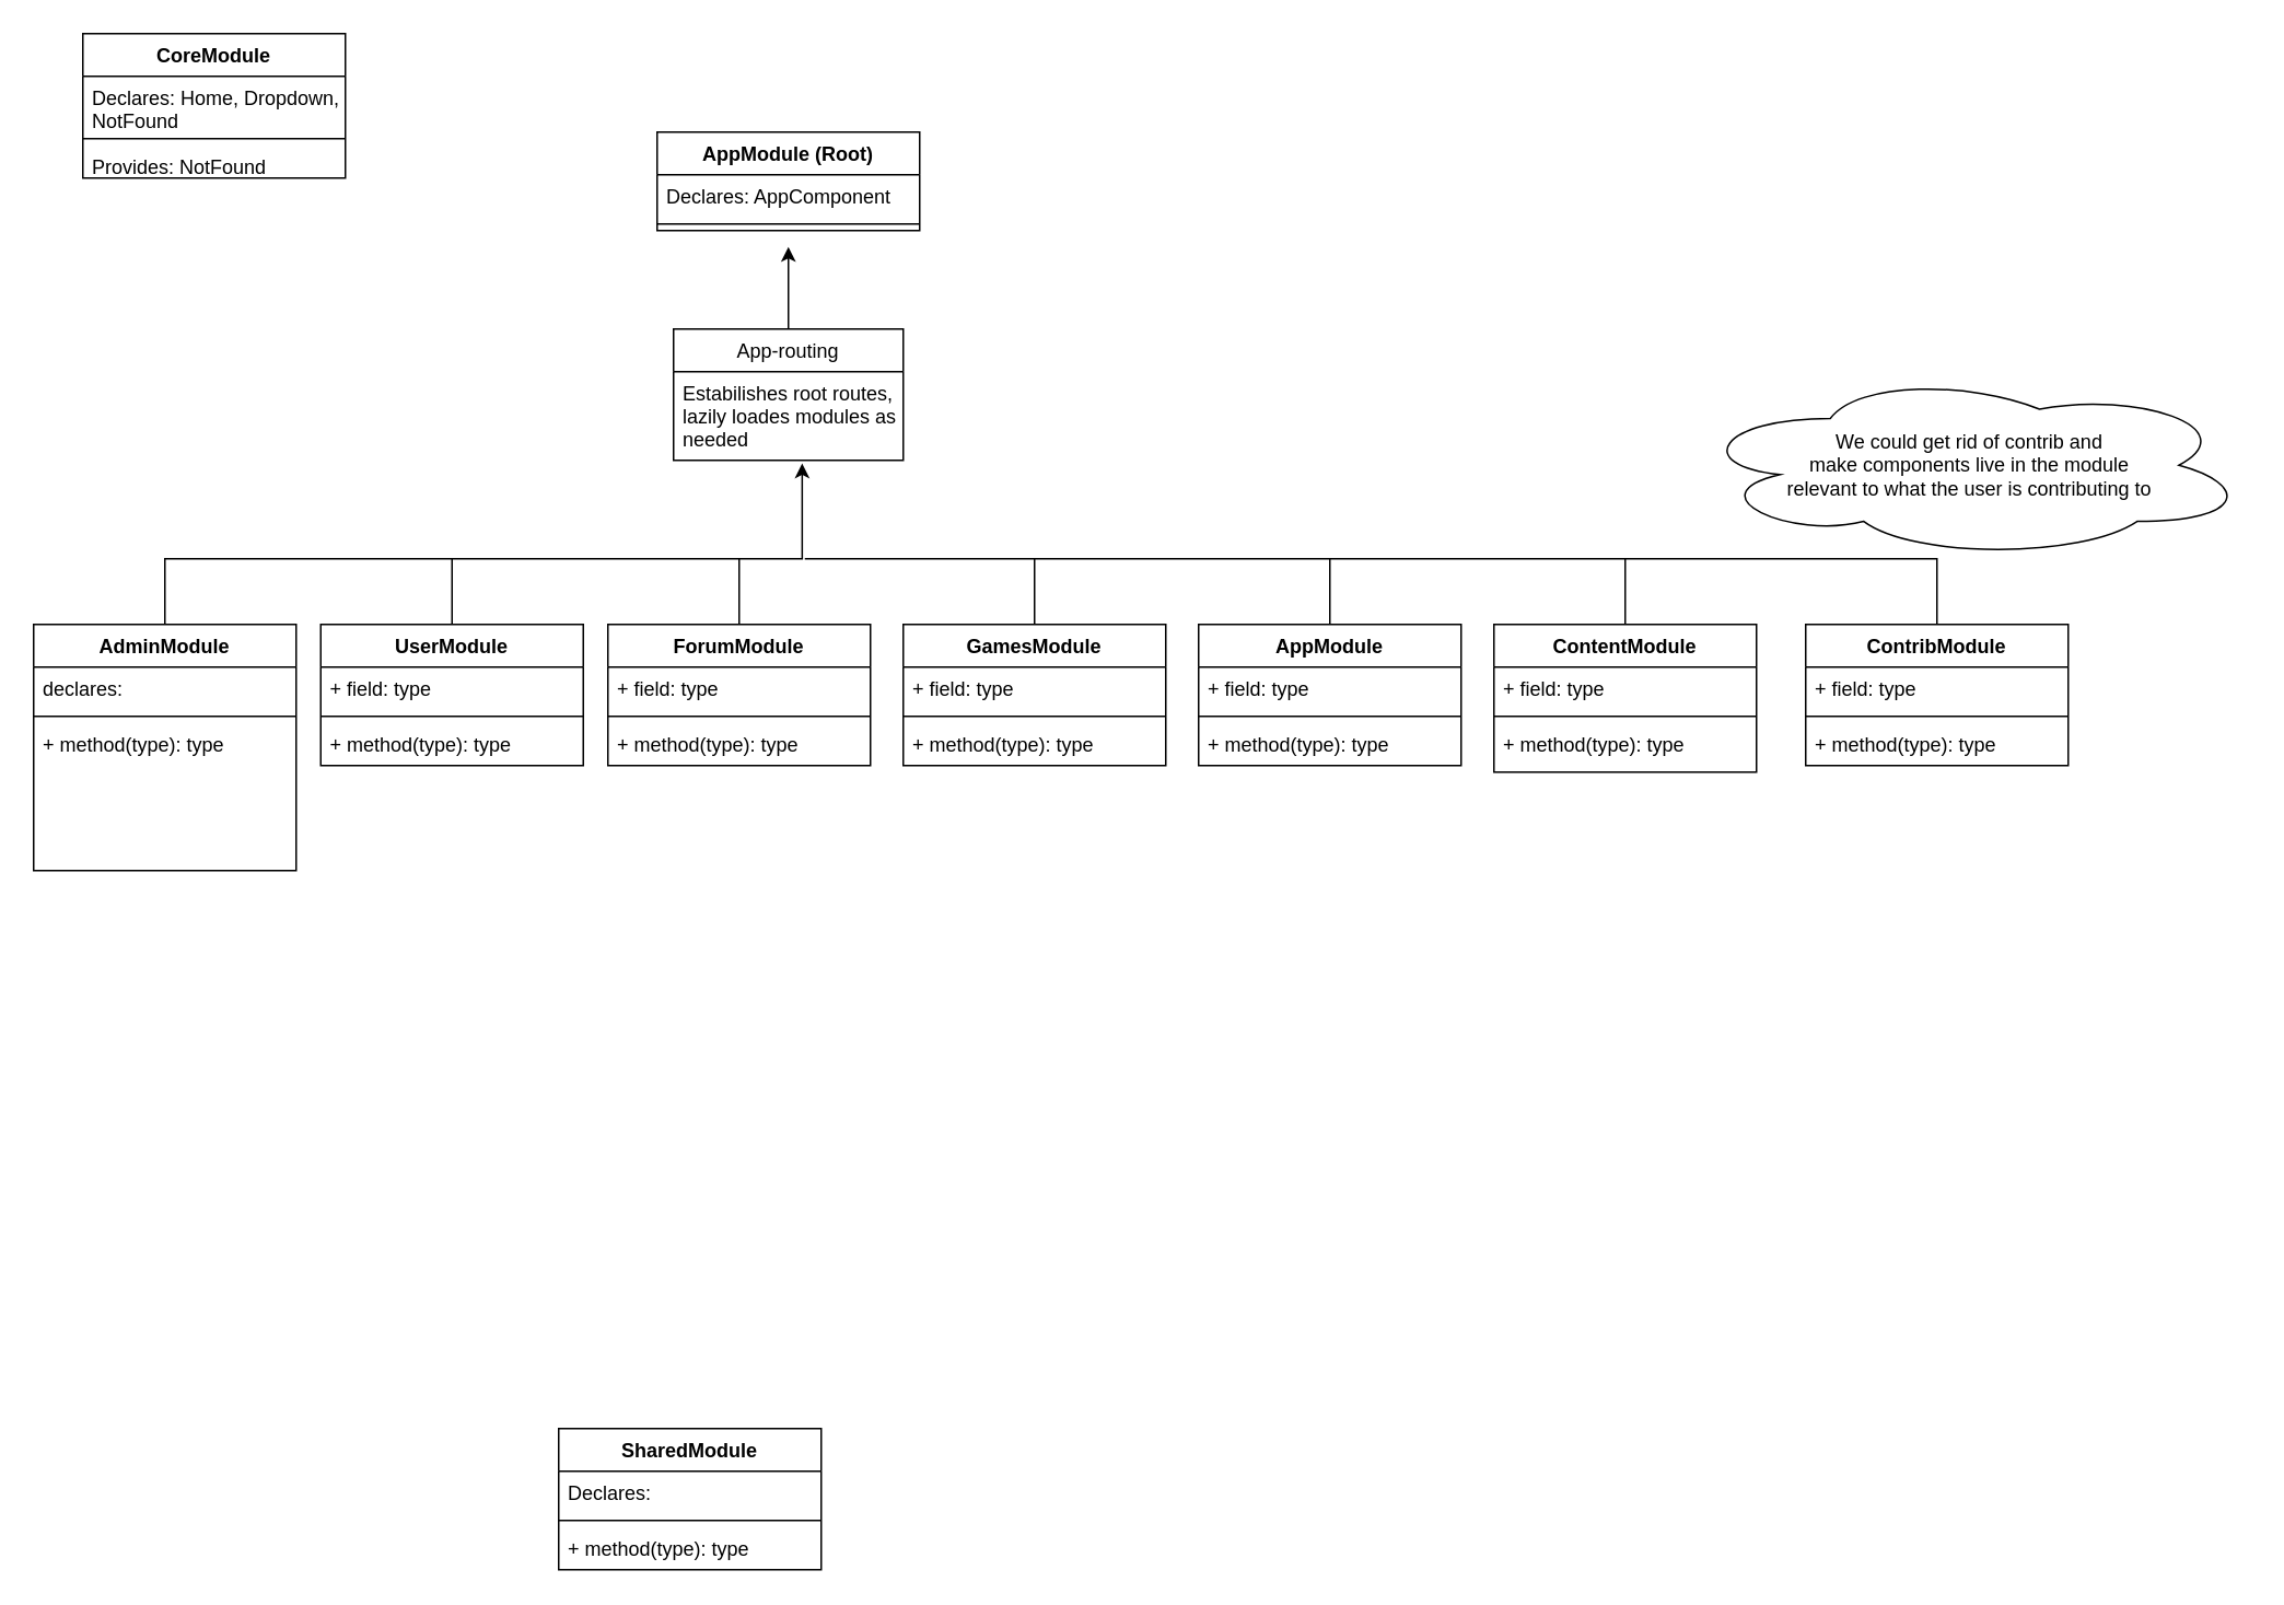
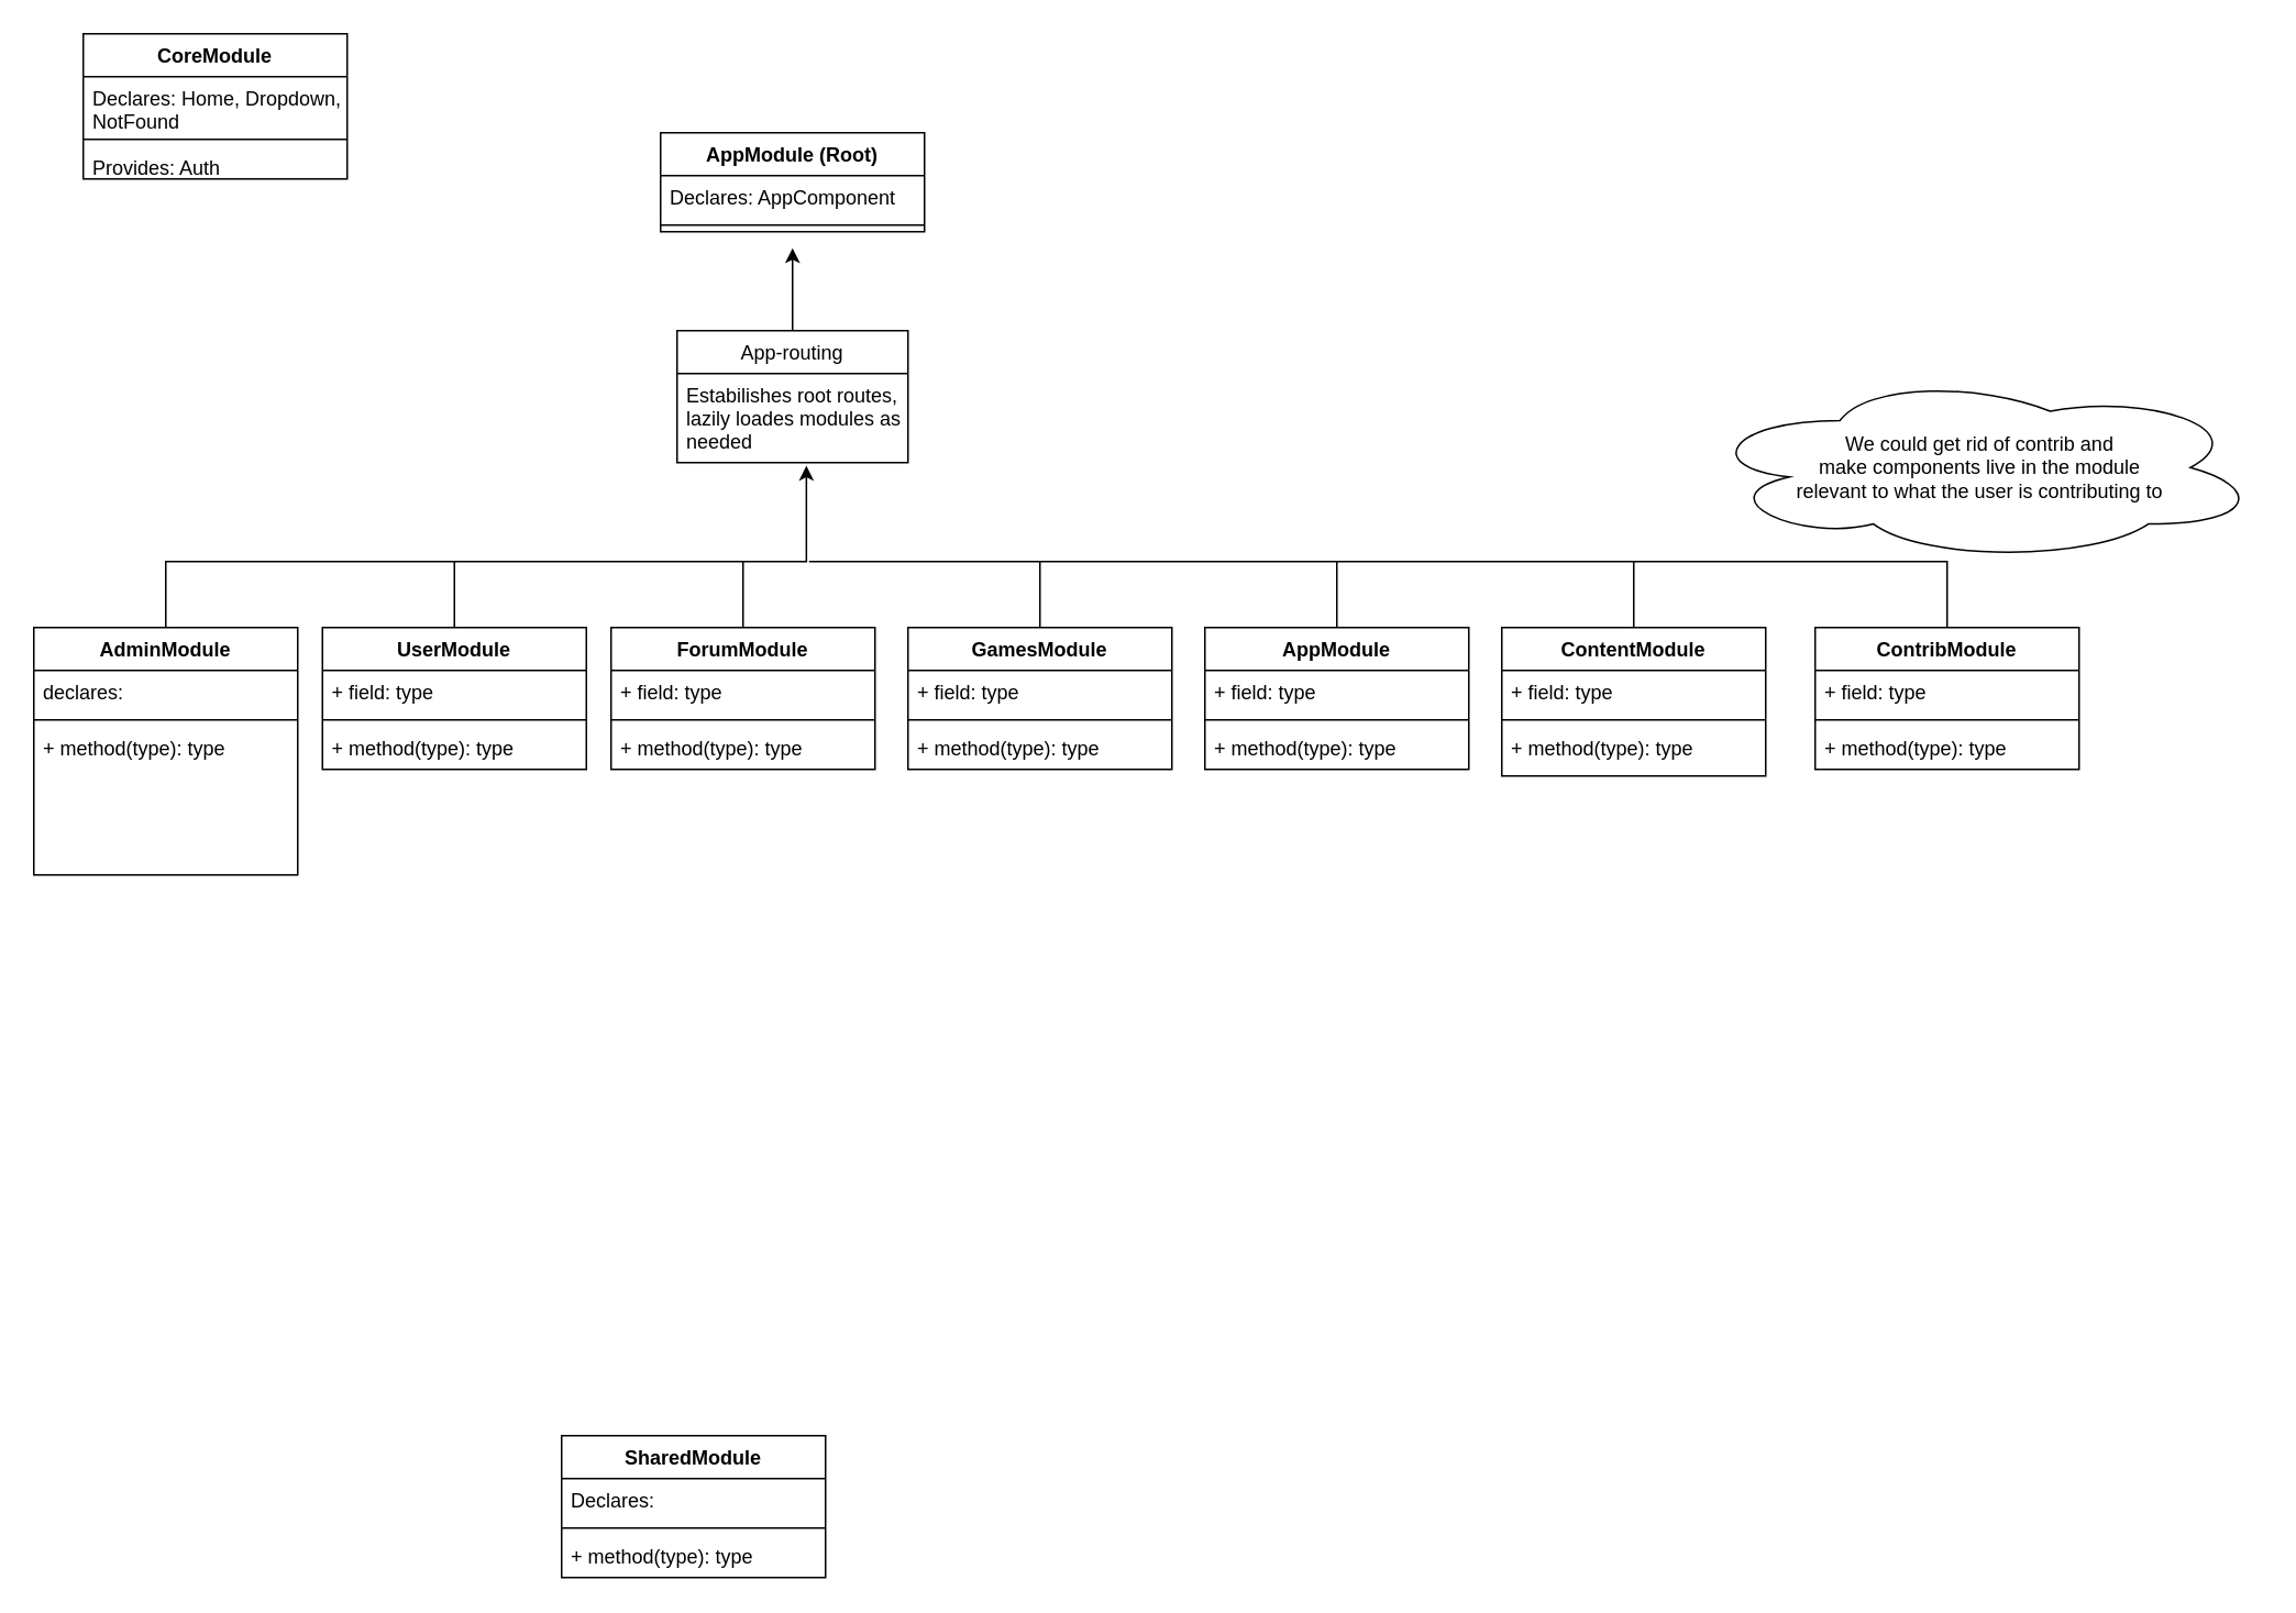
- <mxCell id="5" value="Provides: NotFound" style="text;strokeColor=none;fillColor=none;align=left;verticalAlign=top;spacingLeft=4;spacingRight=4;overflow=hidden;rotatable=0;points=[[0,0.5],[1,0.5]];portConstraint=eastwest;" vertex="1" parent="2"><mxGeometry y="68" width="160" height="20" as="geometry" /></mxCell>
+ <mxCell id="5" value="Provides: Auth" style="text;strokeColor=none;fillColor=none;align=left;verticalAlign=top;spacingLeft=4;spacingRight=4;overflow=hidden;rotatable=0;points=[[0,0.5],[1,0.5]];portConstraint=eastwest;" vertex="1" parent="2"><mxGeometry y="68" width="160" height="20" as="geometry" /></mxCell>
